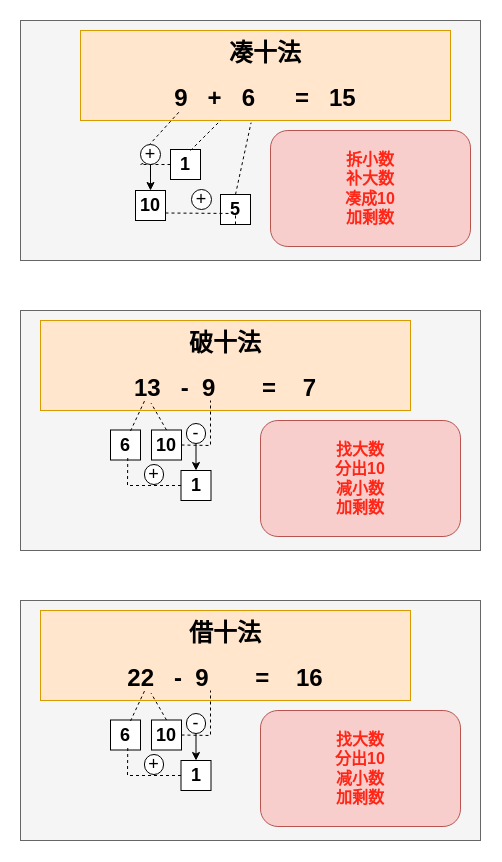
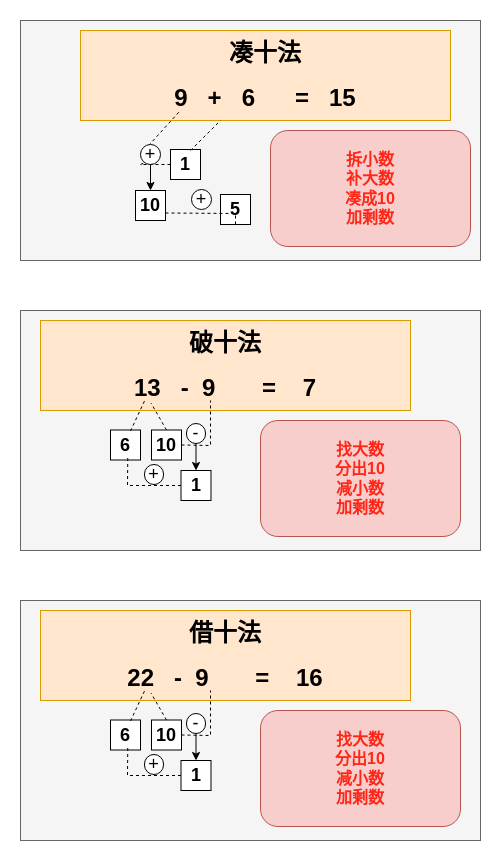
- <mxCell id="4" value="" style="endArrow=none;dashed=1;html=1;rounded=0;exitX=0.5;exitY=0;exitDx=0;exitDy=0;entryX=0.461;entryY=1.024;entryDx=0;entryDy=0;entryPerimeter=0;" edge="1" parent="1" source="6" target="3"><mxGeometry width="50" height="50" relative="1" as="geometry"><mxPoint x="250" y="139" as="sourcePoint" /><mxPoint x="214" y="100" as="targetPoint" /></mxGeometry></mxCell>
